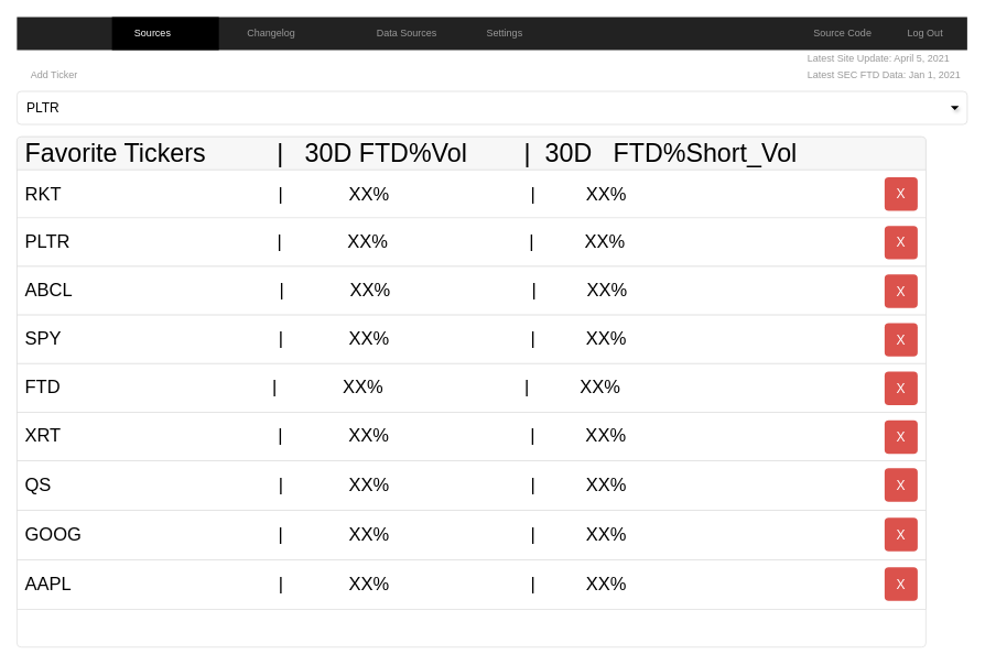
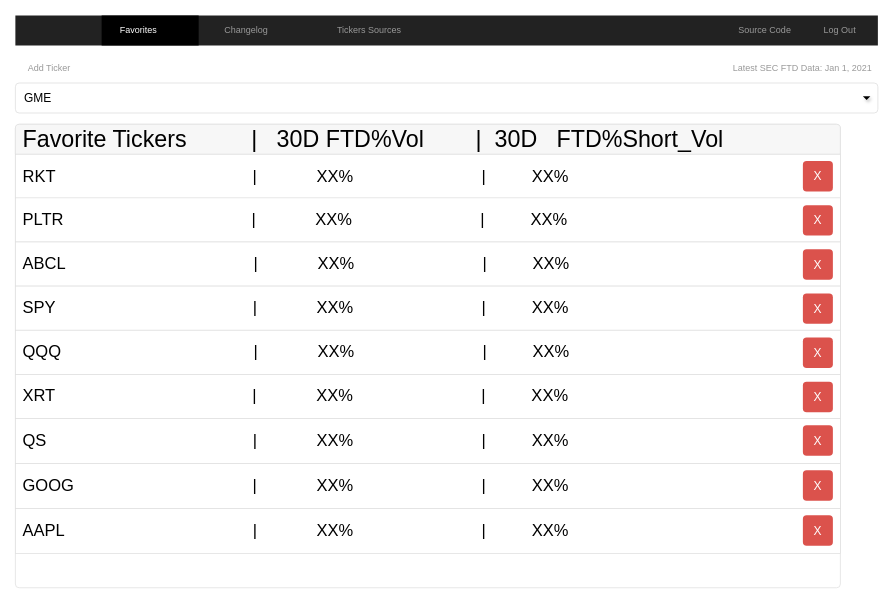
- <mxCell id="3" value="Sources" style="html=1;shadow=0;dashed=0;shape=mxgraph.bootstrap.rect;fillColor=#000000;strokeColor=none;fontColor=#ffffff;spacingRight=30;whiteSpace=wrap;" parent="2" vertex="1"><mxGeometry x="115" width="129.375" height="40" as="geometry" /></mxCell>
+ <mxCell id="3" value="Favorites" style="html=1;shadow=0;dashed=0;shape=mxgraph.bootstrap.rect;fillColor=#000000;strokeColor=none;fontColor=#ffffff;spacingRight=30;whiteSpace=wrap;" parent="2" vertex="1"><mxGeometry x="115" width="129.375" height="40" as="geometry" /></mxCell>
- <mxCell id="7" value="Data Sources" style="html=1;shadow=0;dashed=0;fillColor=none;strokeColor=none;shape=mxgraph.bootstrap.rect;fontColor=#999999;whiteSpace=wrap;" parent="2" vertex="1"><mxGeometry x="402.5" width="137.5" height="40" as="geometry" /></mxCell>
+ <mxCell id="7" value="Tickers Sources" style="html=1;shadow=0;dashed=0;fillColor=none;strokeColor=none;shape=mxgraph.bootstrap.rect;fontColor=#999999;whiteSpace=wrap;" parent="2" vertex="1"><mxGeometry x="402.5" width="137.5" height="40" as="geometry" /></mxCell>
- <mxCell id="8" value="Settings" style="html=1;shadow=0;dashed=0;fillColor=none;strokeColor=none;shape=mxgraph.bootstrap.rect;fontColor=#999999;whiteSpace=wrap;" parent="2" vertex="1"><mxGeometry x="540" width="100.625" height="40" as="geometry" /></mxCell>
- <mxCell id="34" value="Latest Site Update: April 5, 2021" style="html=1;shadow=0;dashed=0;shape=mxgraph.bootstrap.rect;strokeColor=none;fillColor=none;fontColor=#999999;align=left;spacingLeft=5;whiteSpace=wrap;rounded=0;" vertex="1" parent="1"><mxGeometry x="970" y="60" width="200" height="20" as="geometry" /></mxCell>
- <mxCell id="12" value="PLTR" style="html=1;shadow=0;dashed=0;shape=mxgraph.bootstrap.rrect;rSize=5;strokeColor=#dddddd;;align=left;spacingLeft=10;fontSize=16;whiteSpace=wrap;rounded=0;" parent="1" vertex="1"><mxGeometry x="20" y="110" width="1150" height="40" as="geometry" /></mxCell>
+ <mxCell id="12" value="GME" style="html=1;shadow=0;dashed=0;shape=mxgraph.bootstrap.rrect;rSize=5;strokeColor=#dddddd;;align=left;spacingLeft=10;fontSize=16;whiteSpace=wrap;rounded=0;" parent="1" vertex="1"><mxGeometry x="20" y="110" width="1150" height="40" as="geometry" /></mxCell>
- <mxCell id="24" value="FTD&amp;nbsp; &amp;nbsp; &amp;nbsp; &amp;nbsp; &amp;nbsp; &amp;nbsp; &amp;nbsp; &amp;nbsp; &amp;nbsp; &amp;nbsp; &amp;nbsp; &amp;nbsp; &amp;nbsp; &amp;nbsp; &amp;nbsp; &amp;nbsp; &amp;nbsp; &amp;nbsp; &amp;nbsp; &amp;nbsp; &amp;nbsp; |&amp;nbsp; &amp;nbsp; &amp;nbsp; &amp;nbsp; &amp;nbsp; &amp;nbsp; &amp;nbsp;XX%&amp;nbsp; &amp;nbsp; &amp;nbsp; &amp;nbsp; &amp;nbsp; &amp;nbsp; &amp;nbsp; &amp;nbsp; &amp;nbsp; &amp;nbsp; &amp;nbsp; &amp;nbsp; &amp;nbsp; &amp;nbsp; |&amp;nbsp; &amp;nbsp; &amp;nbsp; &amp;nbsp; &amp;nbsp; XX%" style="strokeColor=inherit;fillColor=inherit;gradientColor=inherit;fontColor=inherit;html=1;shadow=0;dashed=0;perimeter=none;whiteSpace=wrap;resizeWidth=1;align=left;spacing=10;fontSize=22;" vertex="1" parent="14"><mxGeometry y="274.667" width="1100" height="58.857" as="geometry" /></mxCell>
+ <mxCell id="24" value="QQQ&amp;nbsp; &amp;nbsp; &amp;nbsp; &amp;nbsp; &amp;nbsp; &amp;nbsp; &amp;nbsp; &amp;nbsp; &amp;nbsp; &amp;nbsp; &amp;nbsp; &amp;nbsp; &amp;nbsp; &amp;nbsp; &amp;nbsp; &amp;nbsp; &amp;nbsp; &amp;nbsp; &amp;nbsp; &amp;nbsp; &amp;nbsp; |&amp;nbsp; &amp;nbsp; &amp;nbsp; &amp;nbsp; &amp;nbsp; &amp;nbsp; &amp;nbsp;XX%&amp;nbsp; &amp;nbsp; &amp;nbsp; &amp;nbsp; &amp;nbsp; &amp;nbsp; &amp;nbsp; &amp;nbsp; &amp;nbsp; &amp;nbsp; &amp;nbsp; &amp;nbsp; &amp;nbsp; &amp;nbsp; |&amp;nbsp; &amp;nbsp; &amp;nbsp; &amp;nbsp; &amp;nbsp; XX%" style="strokeColor=inherit;fillColor=inherit;gradientColor=inherit;fontColor=inherit;html=1;shadow=0;dashed=0;perimeter=none;whiteSpace=wrap;resizeWidth=1;align=left;spacing=10;fontSize=22;" vertex="1" parent="14"><mxGeometry y="274.667" width="1100" height="58.857" as="geometry" /></mxCell>
